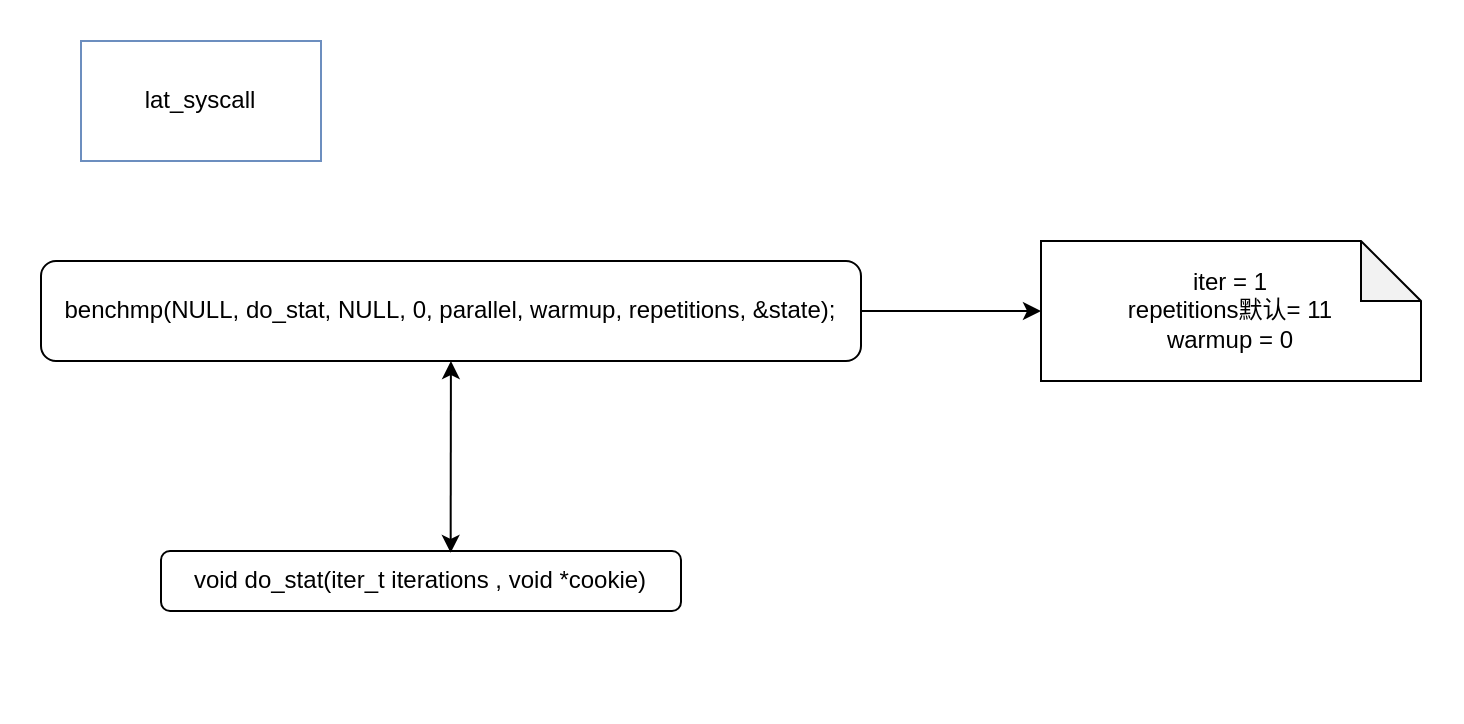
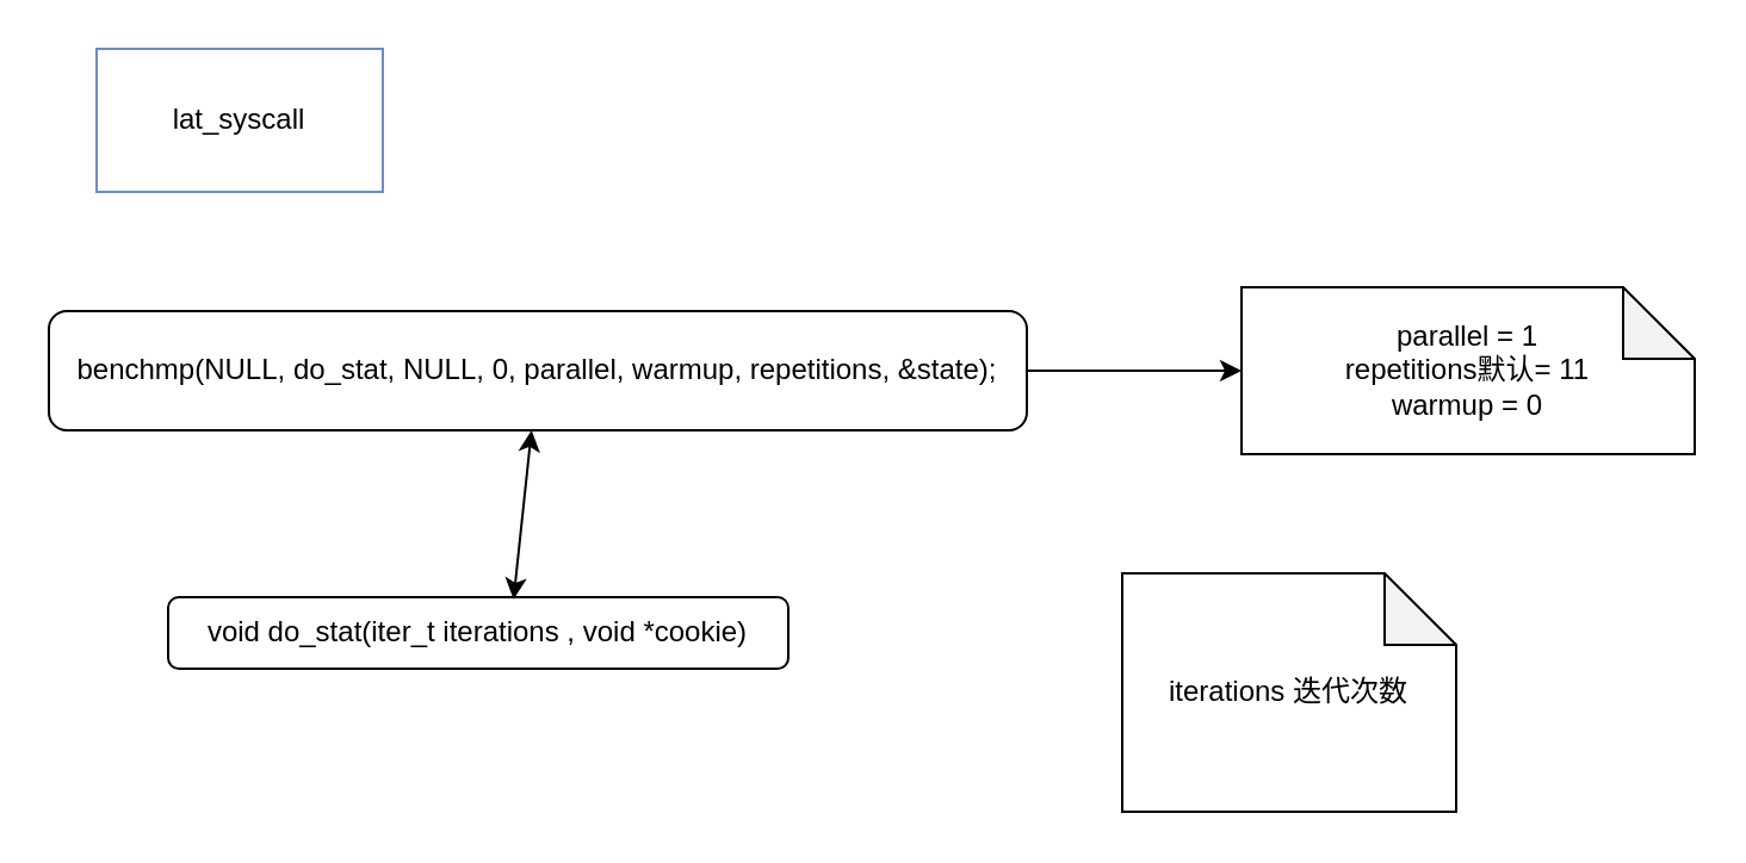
- <mxCell id="4" value="&lt;div&gt;iter = 1&lt;/div&gt;&lt;div&gt;repetitions默认= 11&lt;/div&gt;&lt;div&gt;warmup = 0&lt;/div&gt;" style="shape=note;whiteSpace=wrap;html=1;backgroundOutline=1;darkOpacity=0.05;" vertex="1" parent="1"><mxGeometry x="520" y="120" width="190" height="70" as="geometry" /></mxCell>
+ <mxCell id="4" value="&lt;div&gt;parallel = 1&lt;/div&gt;&lt;div&gt;repetitions默认= 11&lt;/div&gt;&lt;div&gt;warmup = 0&lt;/div&gt;" style="shape=note;whiteSpace=wrap;html=1;backgroundOutline=1;darkOpacity=0.05;" vertex="1" parent="1"><mxGeometry x="520" y="120" width="190" height="70" as="geometry" /></mxCell>
- <mxCell id="5" value="&lt;div&gt;void do_stat(iter_t iterations , void *cookie)&lt;/div&gt;" style="rounded=1;whiteSpace=wrap;html=1;" vertex="1" parent="1"><mxGeometry x="80" y="275" width="260" height="30" as="geometry" /></mxCell>
+ <mxCell id="5" value="&lt;div&gt;void do_stat(iter_t iterations , void *cookie)&lt;/div&gt;" style="rounded=1;whiteSpace=wrap;html=1;" vertex="1" parent="1"><mxGeometry x="70" y="250" width="260" height="30" as="geometry" /></mxCell>
+ <mxCell id="6" value="iterations 迭代次数" style="shape=note;whiteSpace=wrap;html=1;backgroundOutline=1;darkOpacity=0.05;" vertex="1" parent="1"><mxGeometry x="470" y="240" width="140" height="100" as="geometry" /></mxCell>
